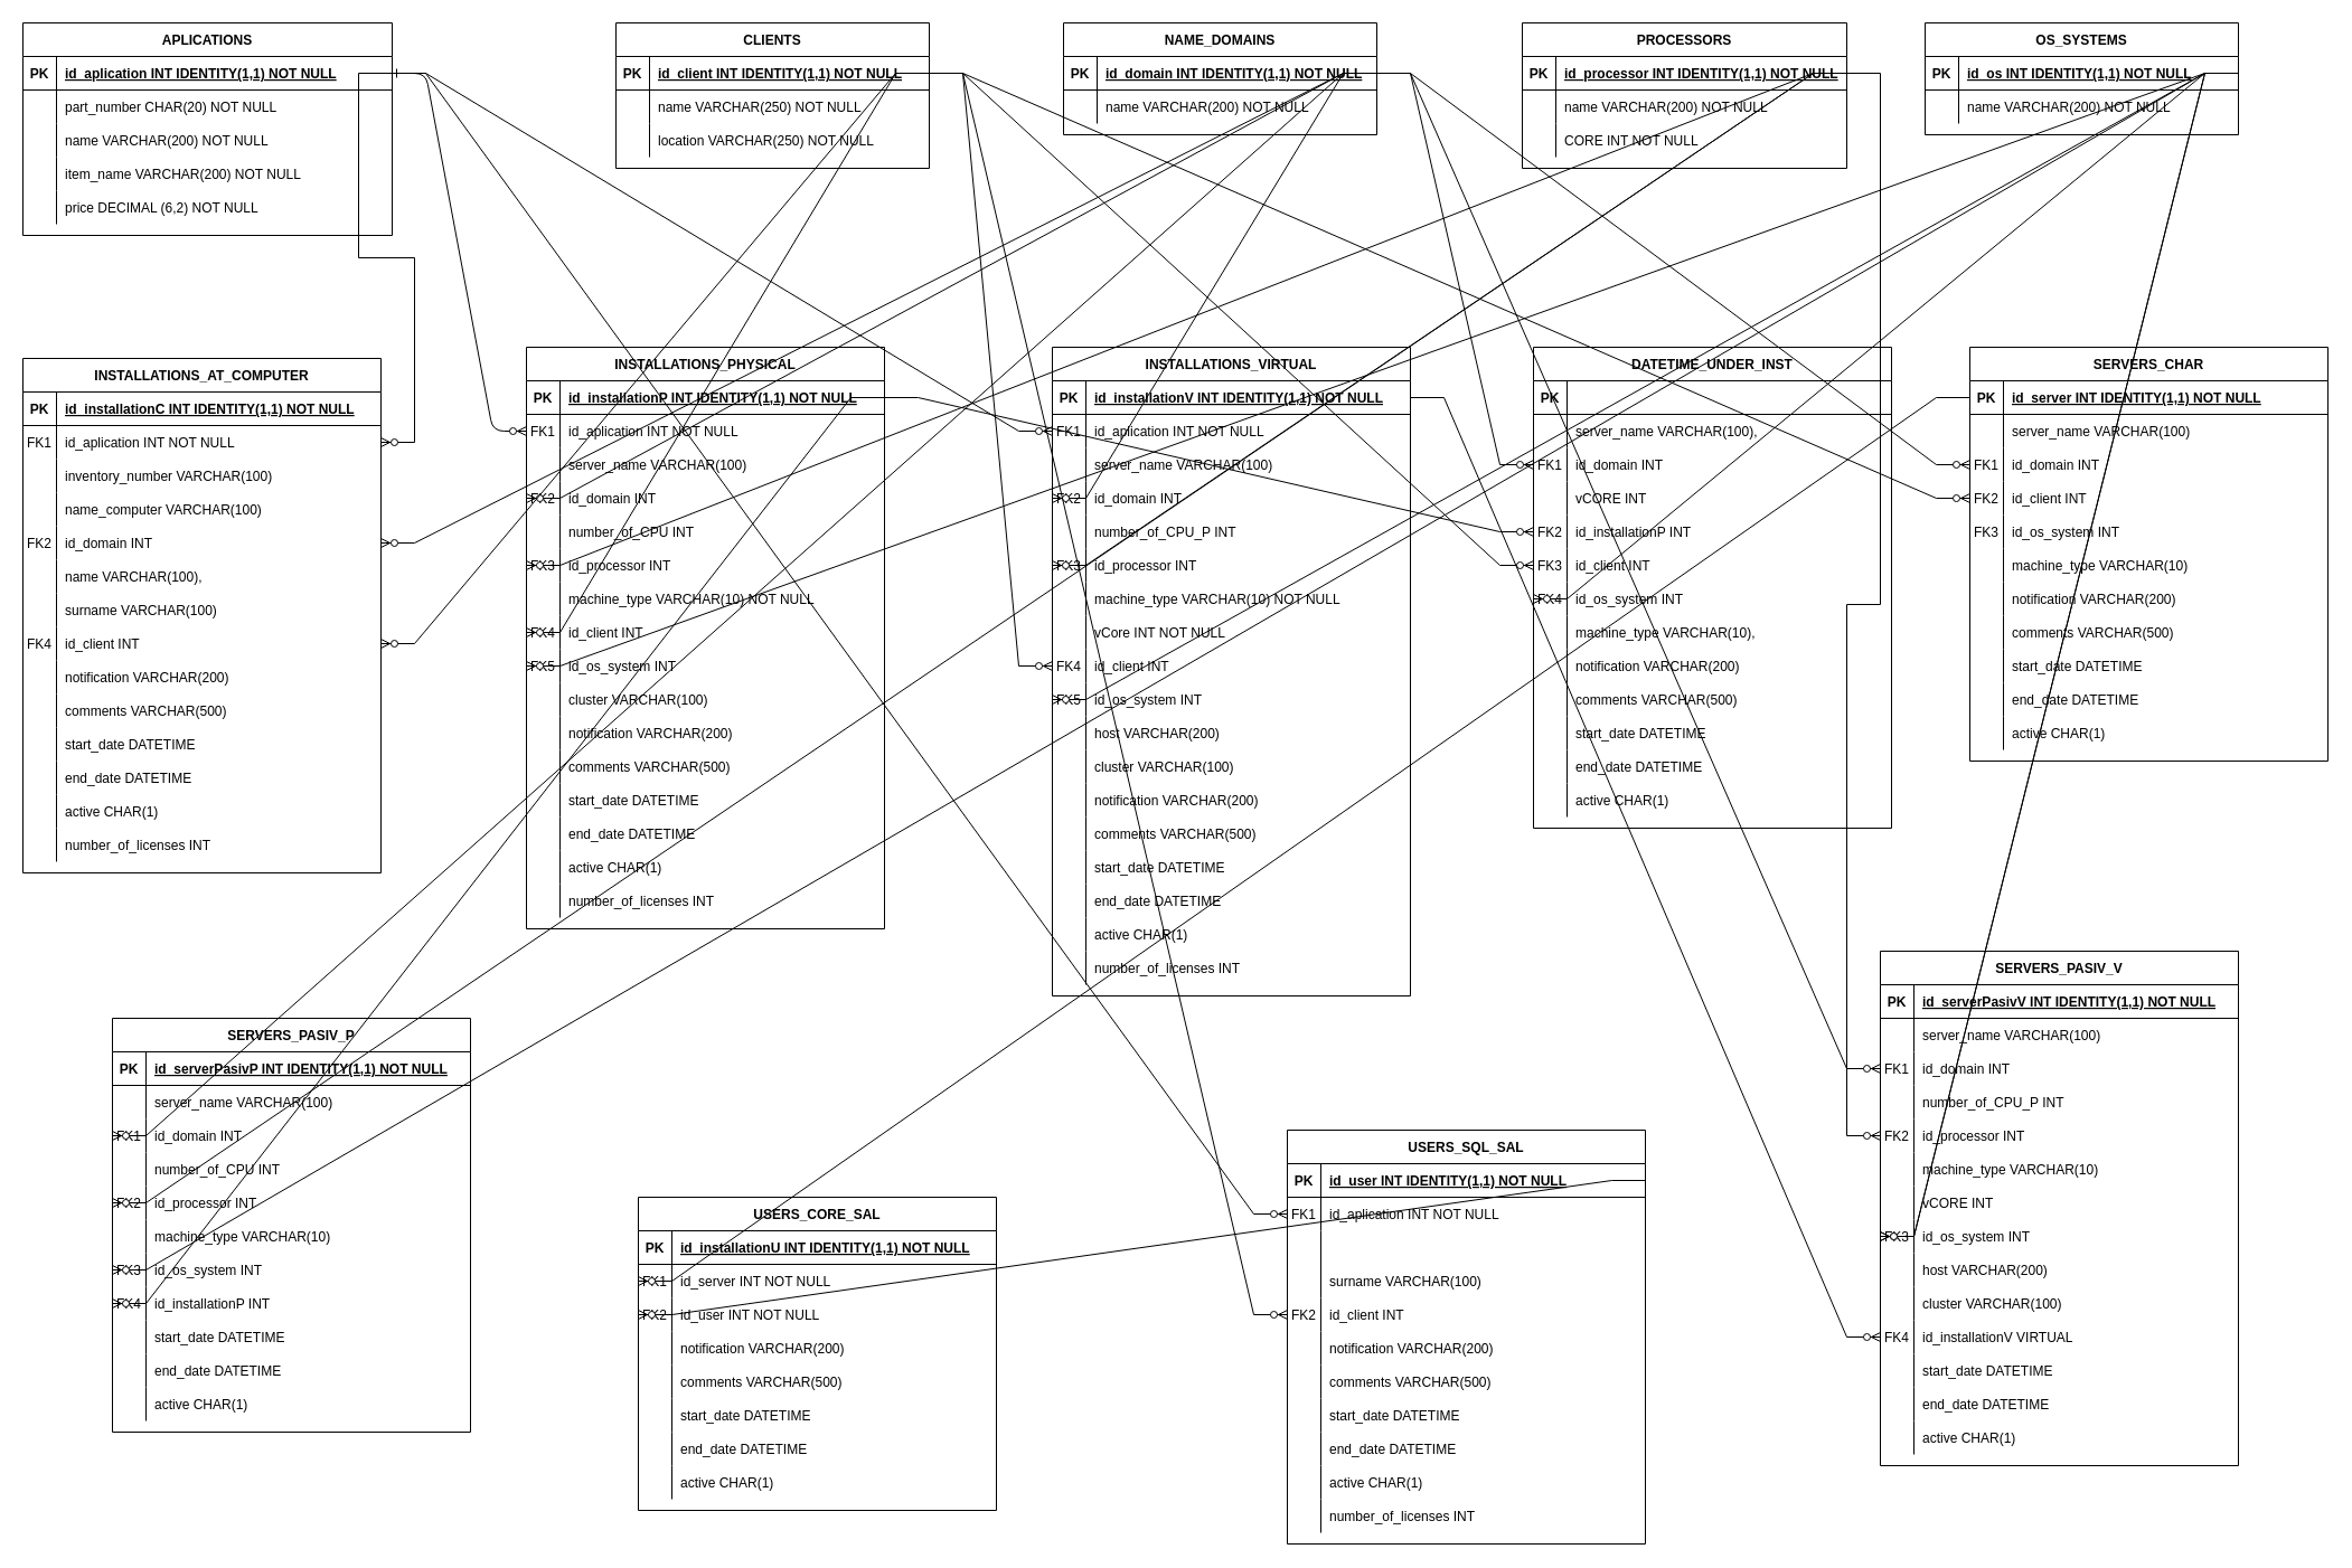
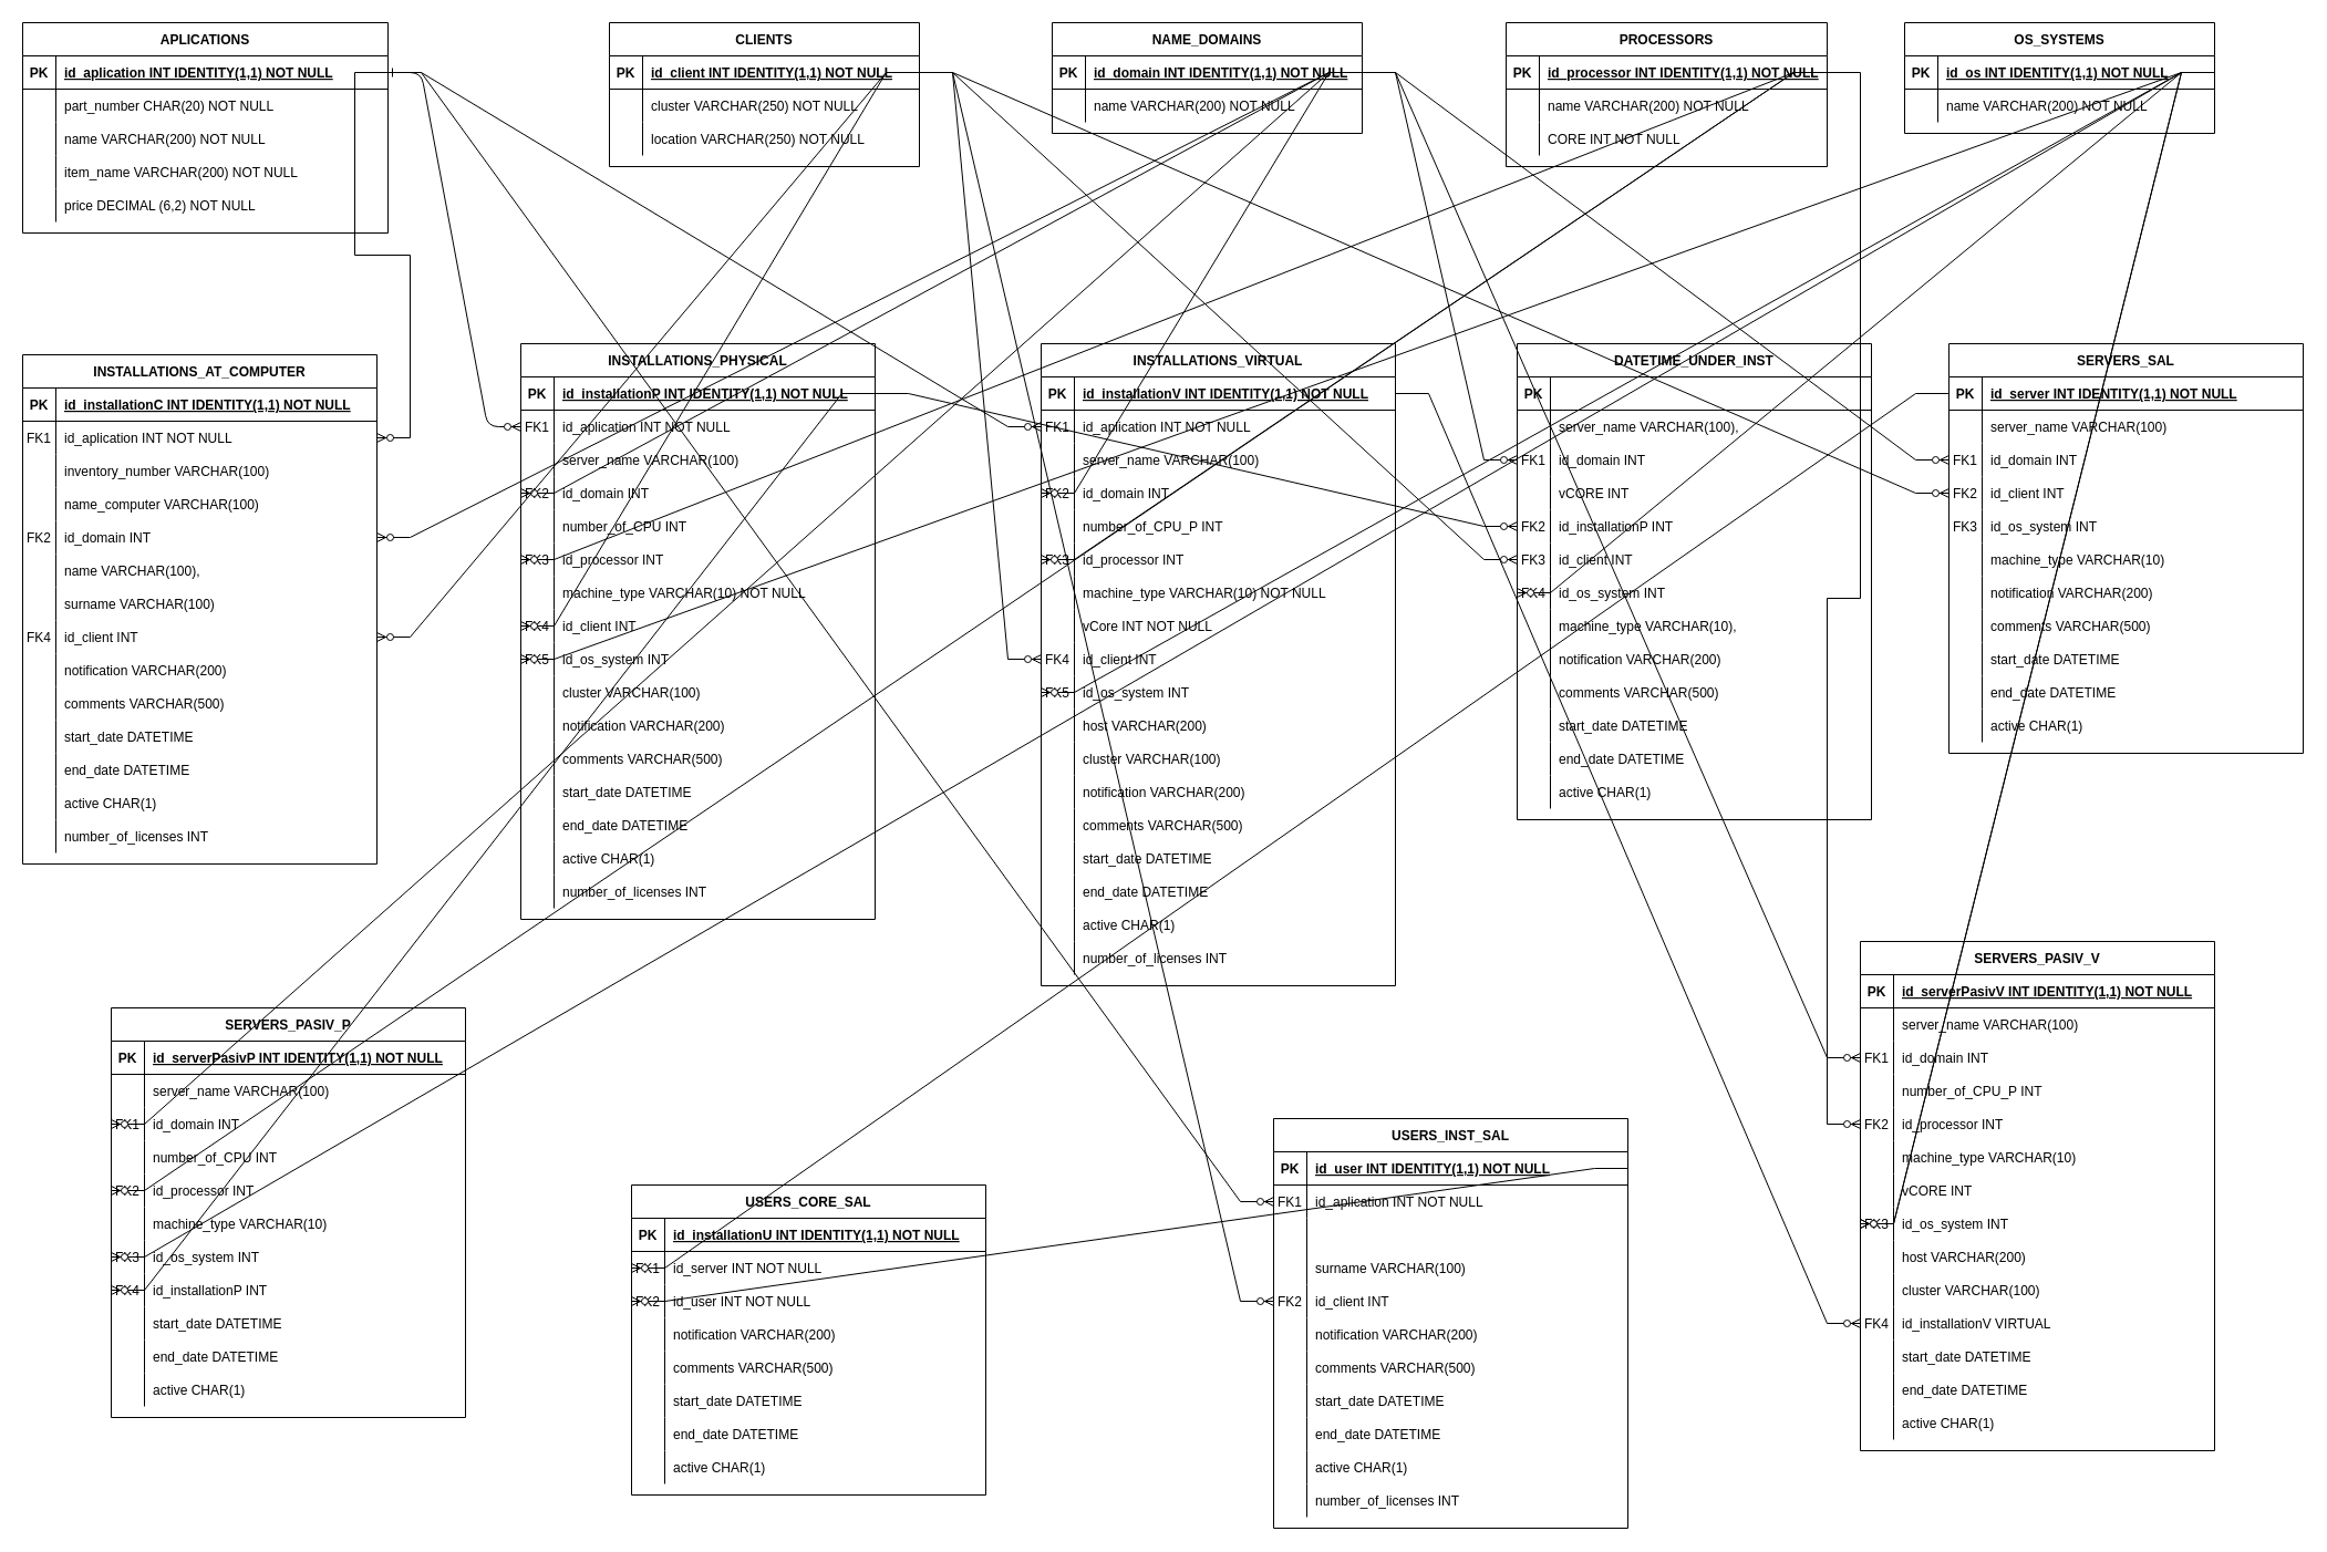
- <mxCell id="25" value="name VARCHAR(250) NOT NULL" style="shape=partialRectangle;overflow=hidden;connectable=0;fillColor=none;top=0;left=0;bottom=0;right=0;align=left;spacingLeft=6;" vertex="1" parent="23"><mxGeometry x="30" width="250" height="30" as="geometry"><mxRectangle width="250" height="30" as="alternateBounds" /></mxGeometry></mxCell>
+ <mxCell id="25" value="cluster VARCHAR(250) NOT NULL" style="shape=partialRectangle;overflow=hidden;connectable=0;fillColor=none;top=0;left=0;bottom=0;right=0;align=left;spacingLeft=6;" vertex="1" parent="23"><mxGeometry x="30" width="250" height="30" as="geometry"><mxRectangle width="250" height="30" as="alternateBounds" /></mxGeometry></mxCell>
- <mxCell id="272" value="SERVERS_CHAR" style="shape=table;startSize=30;container=1;collapsible=1;childLayout=tableLayout;fixedRows=1;rowLines=0;fontStyle=1;align=center;resizeLast=1;" vertex="1" parent="1"><mxGeometry x="1760" y="310" width="320" height="370" as="geometry" /></mxCell>
+ <mxCell id="272" value="SERVERS_SAL" style="shape=table;startSize=30;container=1;collapsible=1;childLayout=tableLayout;fixedRows=1;rowLines=0;fontStyle=1;align=center;resizeLast=1;" vertex="1" parent="1"><mxGeometry x="1760" y="310" width="320" height="370" as="geometry" /></mxCell>
- <mxCell id="239" value="USERS_SQL_SAL" style="shape=table;startSize=30;container=1;collapsible=1;childLayout=tableLayout;fixedRows=1;rowLines=0;fontStyle=1;align=center;resizeLast=1;" vertex="1" parent="1"><mxGeometry x="1150" y="1010" width="320" height="370" as="geometry" /></mxCell>
+ <mxCell id="239" value="USERS_INST_SAL" style="shape=table;startSize=30;container=1;collapsible=1;childLayout=tableLayout;fixedRows=1;rowLines=0;fontStyle=1;align=center;resizeLast=1;" vertex="1" parent="1"><mxGeometry x="1150" y="1010" width="320" height="370" as="geometry" /></mxCell>
